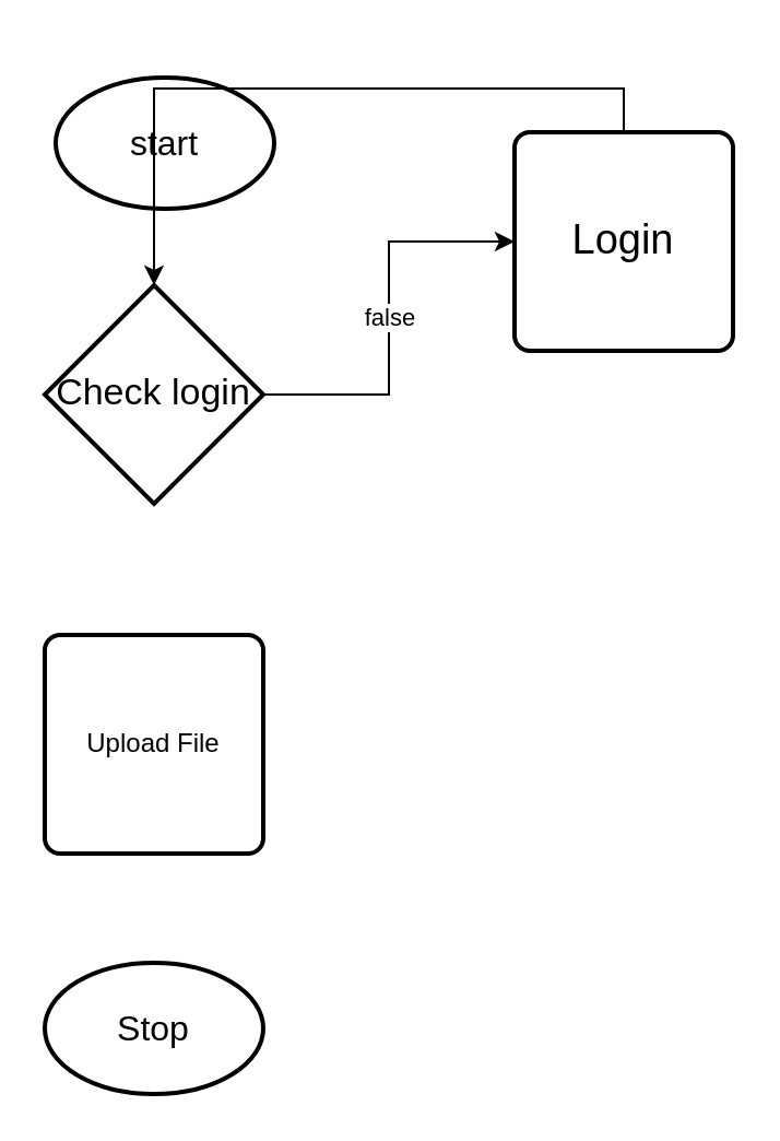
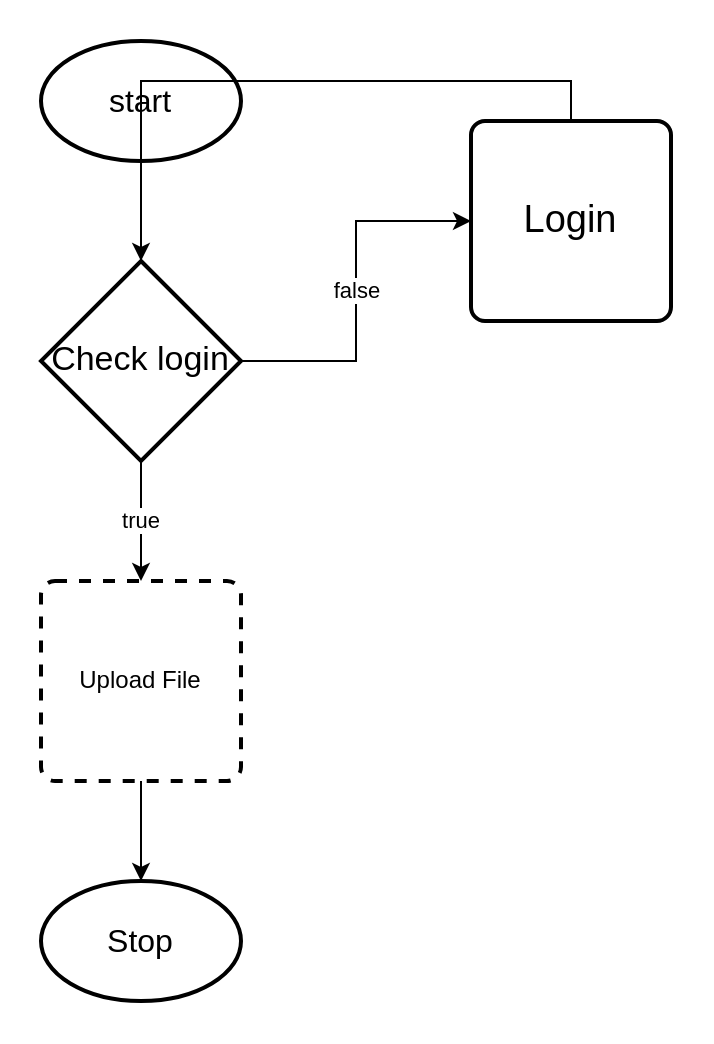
- <mxCell id="2" value="&lt;font style=&quot;font-size: 16px;&quot;&gt;start&lt;/font&gt;" style="strokeWidth=2;html=1;shape=mxgraph.flowchart.start_1;whiteSpace=wrap;" vertex="1" parent="1"><mxGeometry x="25" y="35" width="100" height="60" as="geometry" /></mxCell>
+ <mxCell id="2" value="&lt;font style=&quot;font-size: 16px;&quot;&gt;start&lt;/font&gt;" style="strokeWidth=2;html=1;shape=mxgraph.flowchart.start_1;whiteSpace=wrap;" vertex="1" parent="1"><mxGeometry x="20" y="20" width="100" height="60" as="geometry" /></mxCell>
+ <mxCell id="3" value="true" style="edgeStyle=orthogonalEdgeStyle;rounded=0;orthogonalLoop=1;jettySize=auto;html=1;exitX=0.5;exitY=1;exitDx=0;exitDy=0;exitPerimeter=0;entryX=0.5;entryY=0;entryDx=0;entryDy=0;" edge="1" parent="1" source="5" target="6"><mxGeometry relative="1" as="geometry" /></mxCell>
- <mxCell id="6" value="Upload File" style="rounded=1;whiteSpace=wrap;html=1;absoluteArcSize=1;arcSize=14;strokeWidth=2;" vertex="1" parent="1"><mxGeometry x="20" y="290" width="100" height="100" as="geometry" /></mxCell>
+ <mxCell id="6" value="Upload File" style="rounded=1;whiteSpace=wrap;html=1;absoluteArcSize=1;arcSize=14;strokeWidth=2;dashed=1;" vertex="1" parent="1"><mxGeometry x="20" y="290" width="100" height="100" as="geometry" /></mxCell>
+ <mxCell id="10" style="edgeStyle=orthogonalEdgeStyle;rounded=0;orthogonalLoop=1;jettySize=auto;html=1;exitX=0.5;exitY=1;exitDx=0;exitDy=0;entryX=0.5;entryY=0;entryDx=0;entryDy=0;entryPerimeter=0;" edge="1" parent="1" source="6" target="9"><mxGeometry relative="1" as="geometry" /></mxCell>
